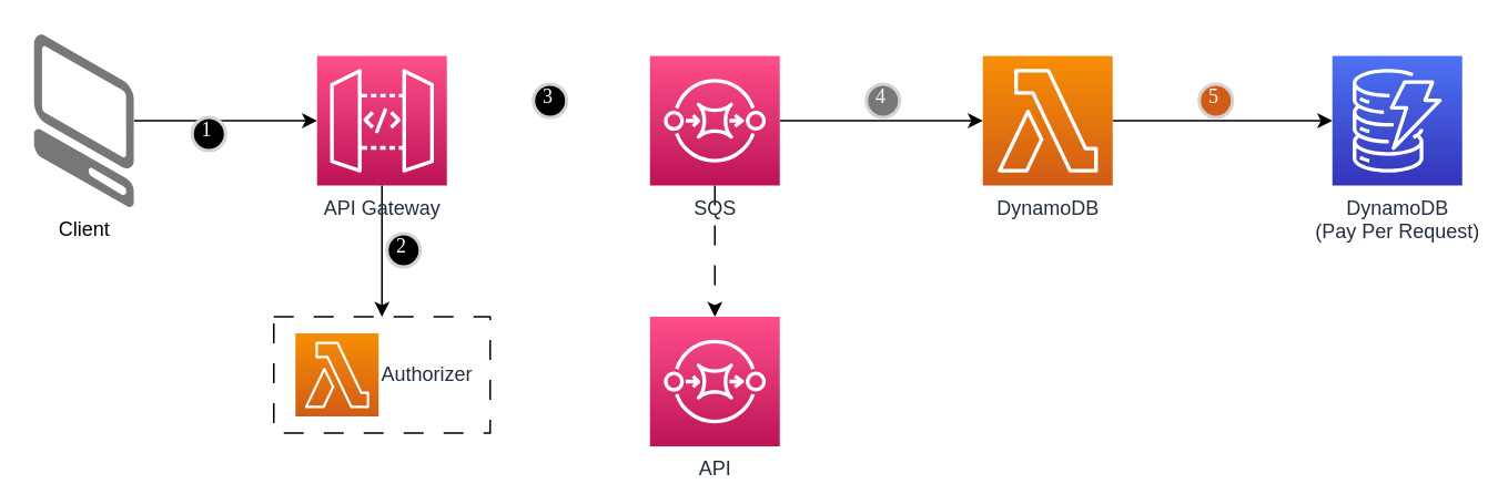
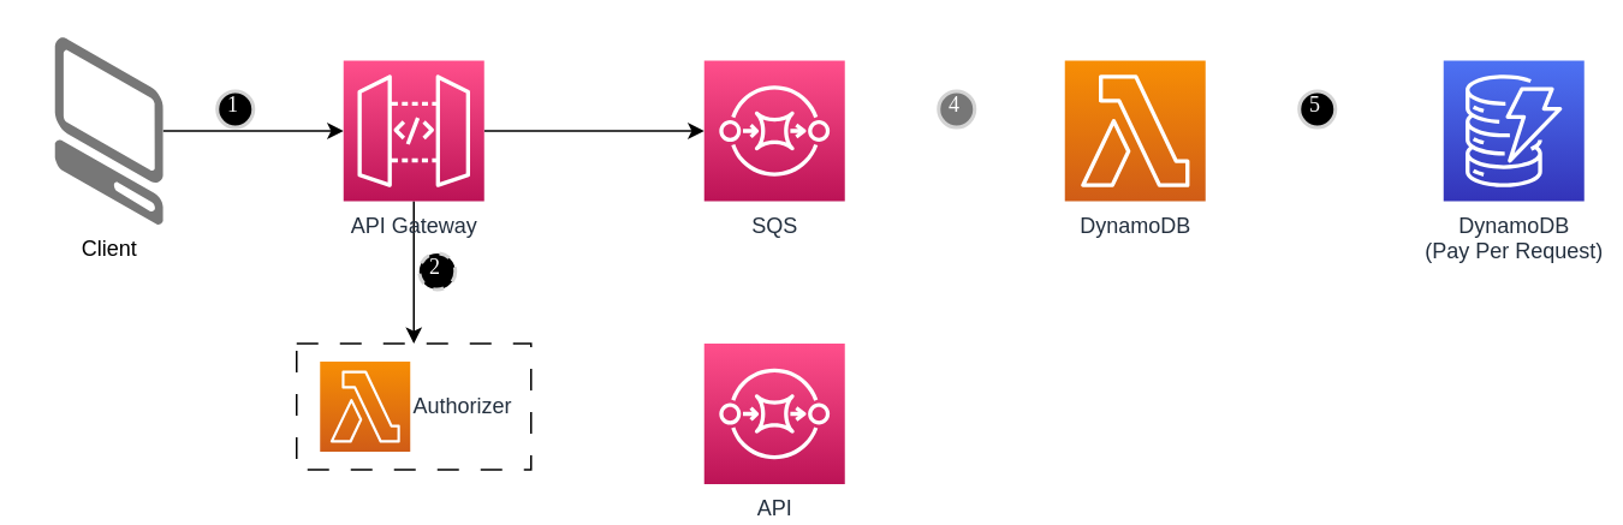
- <mxCell id="18" value="3" style="ellipse;whiteSpace=wrap;html=1;aspect=fixed;strokeWidth=2;fontFamily=Tahoma;spacingBottom=4;spacingRight=2;strokeColor=#d3d3d3;fontColor=#FFFFFF;labelBackgroundColor=none;fillColor=#000000;" parent="1" vertex="1"><mxGeometry x="320" y="50" width="20" height="20" as="geometry" /></mxCell>
- <mxCell id="20" value="5" style="ellipse;whiteSpace=wrap;html=1;aspect=fixed;strokeWidth=2;fontFamily=Tahoma;spacingBottom=4;spacingRight=2;strokeColor=#d3d3d3;fontColor=#FFFFFF;labelBackgroundColor=none;fillColor=#d05c17;" parent="1" vertex="1"><mxGeometry x="720" y="50" width="20" height="20" as="geometry" /></mxCell>
+ <mxCell id="20" value="5" style="ellipse;whiteSpace=wrap;html=1;aspect=fixed;strokeWidth=2;fontFamily=Tahoma;spacingBottom=4;spacingRight=2;strokeColor=#d3d3d3;fontColor=#FFFFFF;labelBackgroundColor=none;fillColor=#000000;" parent="1" vertex="1"><mxGeometry x="720" y="50" width="20" height="20" as="geometry" /></mxCell>
- <mxCell id="3" value="Client" style="verticalLabelPosition=bottom;html=1;verticalAlign=top;strokeWidth=1;align=center;outlineConnect=0;dashed=0;outlineConnect=0;shape=mxgraph.aws3d.client;aspect=fixed;strokeColor=none;fillColor=#777777;" parent="1" vertex="1"><mxGeometry x="20" y="20" width="60" height="104" as="geometry" /></mxCell>
+ <mxCell id="3" value="Client" style="verticalLabelPosition=bottom;html=1;verticalAlign=top;strokeWidth=1;align=center;outlineConnect=0;dashed=0;outlineConnect=0;shape=mxgraph.aws3d.client;aspect=fixed;strokeColor=none;fillColor=#777777;" parent="1" vertex="1"><mxGeometry x="30" y="20" width="60" height="104" as="geometry" /></mxCell>
+ <mxCell id="4" style="edgeStyle=orthogonalEdgeStyle;rounded=0;orthogonalLoop=1;jettySize=auto;html=1;" parent="1" source="6" target="9" edge="1"><mxGeometry relative="1" as="geometry" /></mxCell>
- <mxCell id="7" style="edgeStyle=orthogonalEdgeStyle;rounded=0;orthogonalLoop=1;jettySize=auto;html=1;entryX=0;entryY=0.5;entryDx=0;entryDy=0;entryPerimeter=0;" parent="1" source="9" target="11" edge="1"><mxGeometry relative="1" as="geometry" /></mxCell>
- <mxCell id="10" style="edgeStyle=orthogonalEdgeStyle;rounded=0;orthogonalLoop=1;jettySize=auto;html=1;entryX=0;entryY=0.5;entryDx=0;entryDy=0;entryPerimeter=0;" parent="1" source="11" target="12" edge="1"><mxGeometry relative="1" as="geometry" /></mxCell>
- <mxCell id="16" value="1" style="ellipse;whiteSpace=wrap;html=1;aspect=fixed;strokeWidth=2;fontFamily=Tahoma;spacingBottom=4;spacingRight=2;strokeColor=#d3d3d3;fontColor=#FFFFFF;labelBackgroundColor=none;fillColor=#000000;" parent="1" vertex="1"><mxGeometry x="115" y="70" width="20" height="20" as="geometry" /></mxCell>
+ <mxCell id="16" value="1" style="ellipse;whiteSpace=wrap;html=1;aspect=fixed;strokeWidth=2;fontFamily=Tahoma;spacingBottom=4;spacingRight=2;strokeColor=#d3d3d3;fontColor=#FFFFFF;labelBackgroundColor=none;fillColor=#000000;" parent="1" vertex="1"><mxGeometry x="120" y="50" width="20" height="20" as="geometry" /></mxCell>
- <mxCell id="8" style="edgeStyle=orthogonalEdgeStyle;rounded=0;orthogonalLoop=1;jettySize=auto;html=1;entryX=0.5;entryY=0;entryDx=0;entryDy=0;entryPerimeter=0;dashed=1;dashPattern=12 12;" parent="1" source="9" target="13" edge="1"><mxGeometry relative="1" as="geometry" /></mxCell>
- <mxCell id="17" value="2" style="ellipse;whiteSpace=wrap;html=1;aspect=fixed;strokeWidth=2;fontFamily=Tahoma;spacingBottom=4;spacingRight=2;strokeColor=#d3d3d3;fontColor=#FFFFFF;labelBackgroundColor=none;fillColor=#000000;" parent="1" vertex="1"><mxGeometry x="232" y="140" width="20" height="20" as="geometry" /></mxCell>
+ <mxCell id="17" value="2" style="ellipse;whiteSpace=wrap;html=1;aspect=fixed;strokeWidth=2;fontFamily=Tahoma;spacingBottom=4;spacingRight=2;strokeColor=#d3d3d3;fontColor=#FFFFFF;labelBackgroundColor=none;fillColor=#000000;dashed=1;" parent="1" vertex="1"><mxGeometry x="232" y="140" width="20" height="20" as="geometry" /></mxCell>
